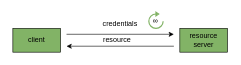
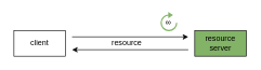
- <mxCell id="4" value="credentials" style="text;html=1;strokeColor=none;fillColor=none;align=center;verticalAlign=middle;whiteSpace=wrap;rounded=0;" vertex="1" parent="1"><mxGeometry x="170" y="30" width="60" height="20" as="geometry" /></mxCell>
- <mxCell id="2" value="client" style="rounded=0;whiteSpace=wrap;html=1;fillColor=#82b366;" vertex="1" parent="1"><mxGeometry x="20" y="47" width="80" height="40" as="geometry" /></mxCell>
+ <mxCell id="2" value="client" style="rounded=0;whiteSpace=wrap;html=1;" vertex="1" parent="1"><mxGeometry x="20" y="47" width="80" height="40" as="geometry" /></mxCell>
